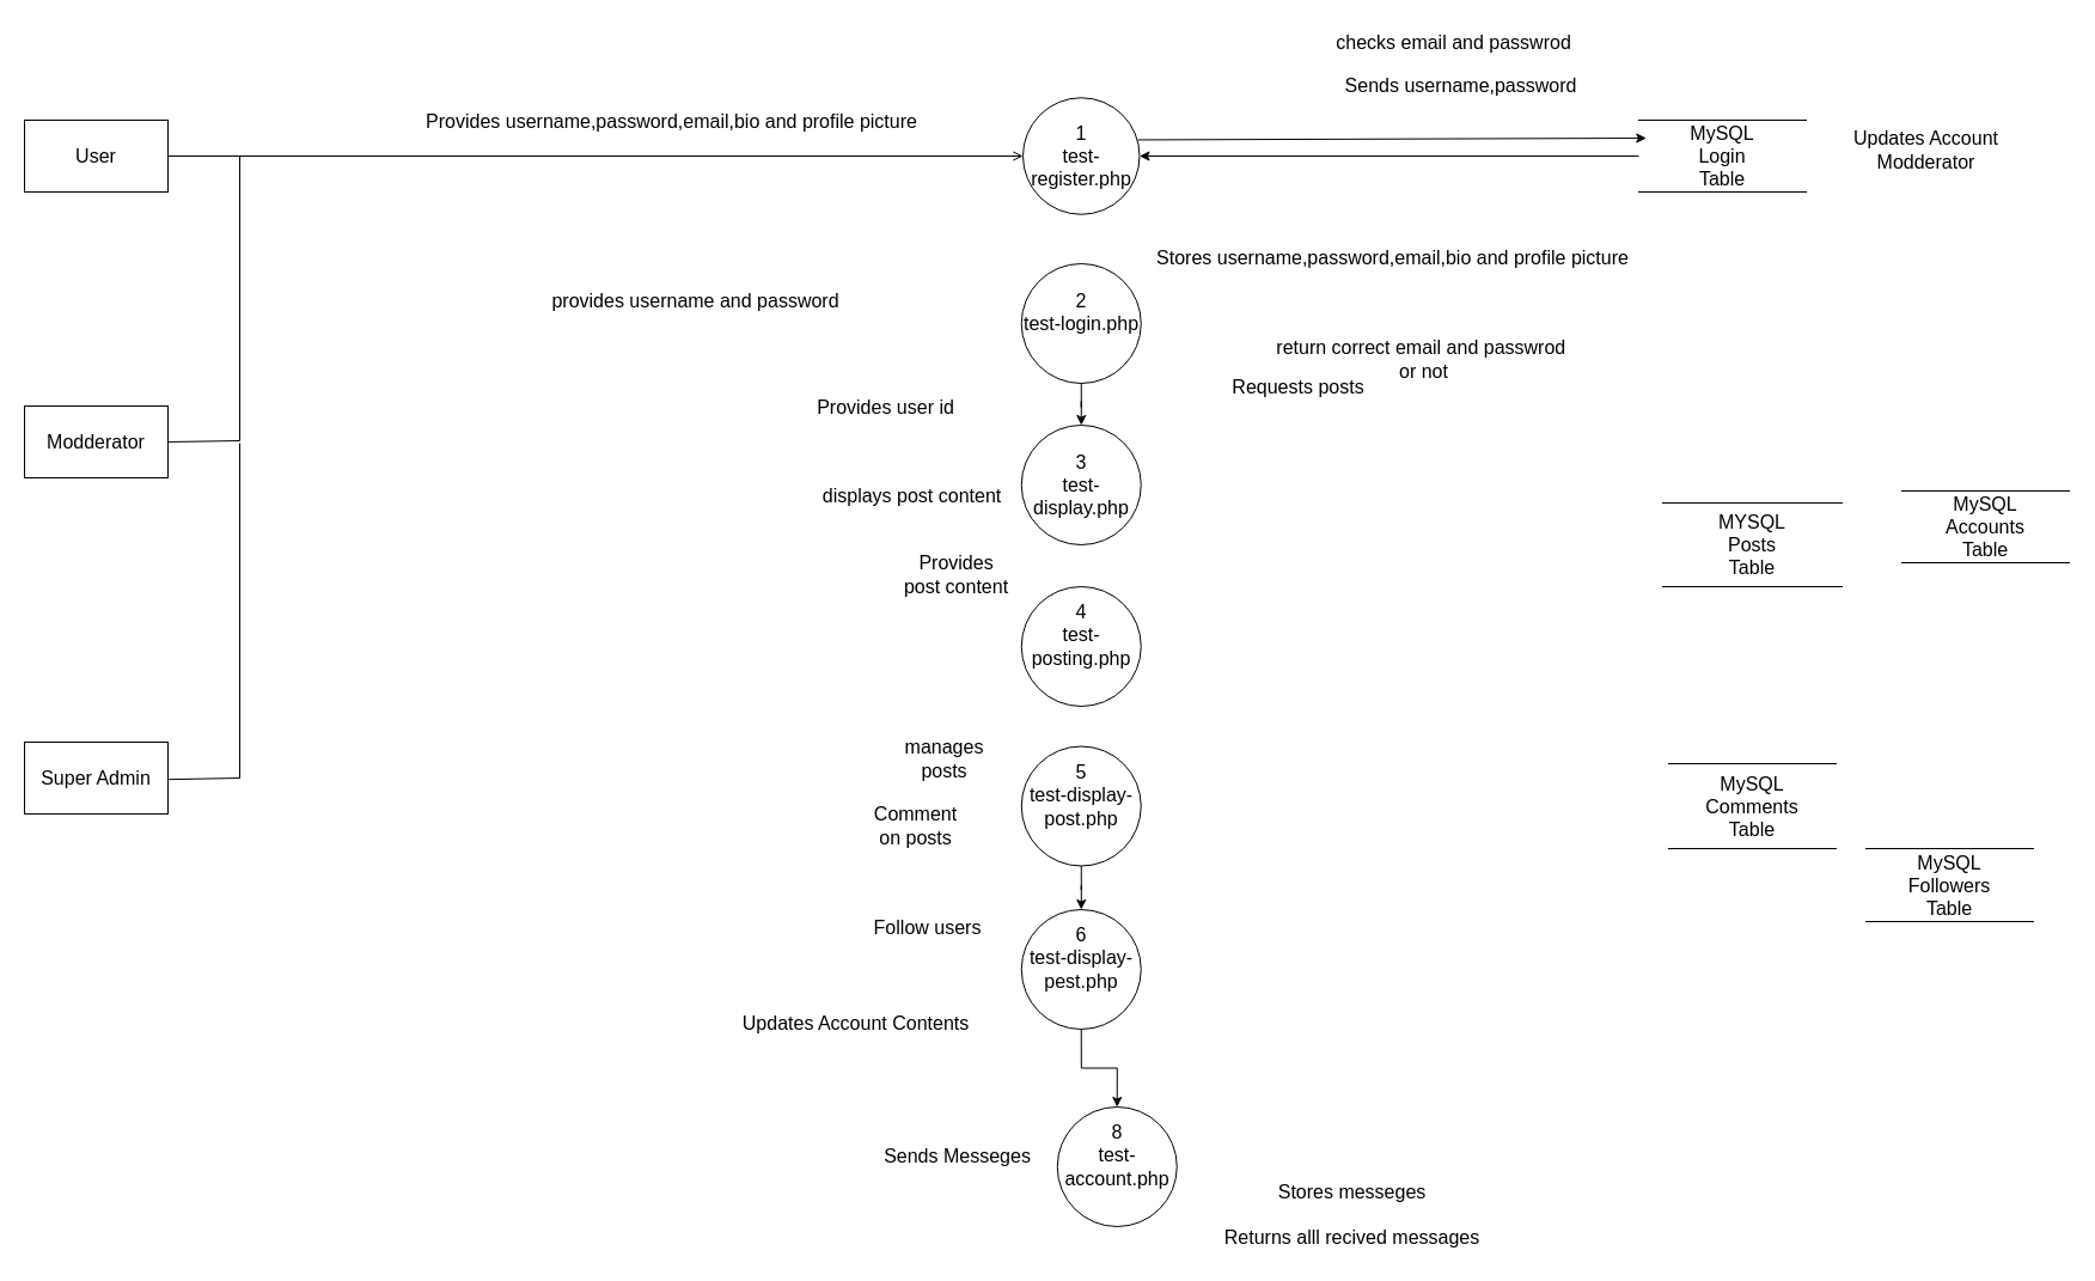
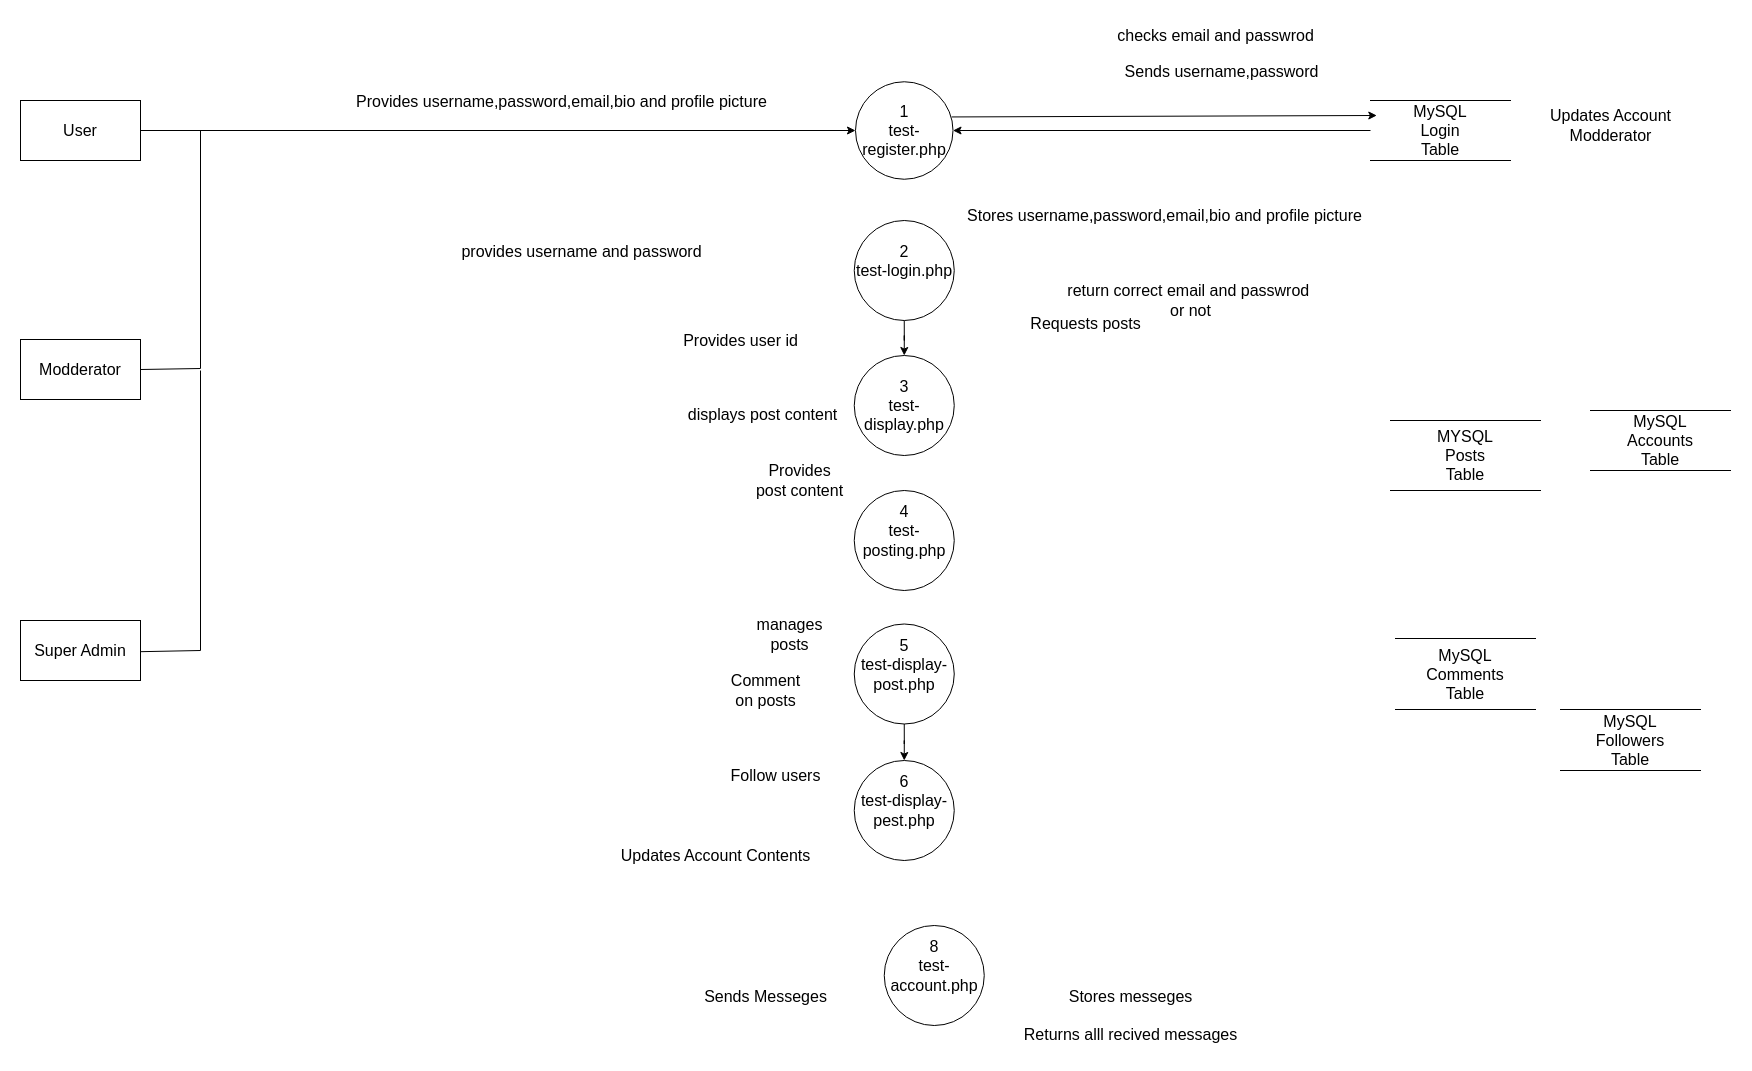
- <mxCell id="38" value="" style="endArrow=open;html=1;rounded=0;entryX=0;entryY=0.5;entryDx=0;entryDy=0;exitX=1;exitY=0.5;exitDx=0;exitDy=0;" edge="1" parent="1" source="2" target="3"><mxGeometry width="50" height="50" relative="1" as="geometry"><mxPoint x="170" y="121" as="sourcePoint" /><mxPoint x="440" y="150" as="targetPoint" /></mxGeometry></mxCell>
+ <mxCell id="38" value="" style="endArrow=classic;html=1;rounded=0;entryX=0;entryY=0.5;entryDx=0;entryDy=0;exitX=1;exitY=0.5;exitDx=0;exitDy=0;" edge="1" parent="1" source="2" target="3"><mxGeometry width="50" height="50" relative="1" as="geometry"><mxPoint x="170" y="121" as="sourcePoint" /><mxPoint x="440" y="150" as="targetPoint" /></mxGeometry></mxCell>
- <mxCell id="7" style="edgeStyle=orthogonalEdgeStyle;rounded=0;orthogonalLoop=1;jettySize=auto;html=1;entryX=0.5;entryY=0;entryDx=0;entryDy=0;" edge="1" parent="1" source="8" target="36"><mxGeometry relative="1" as="geometry" /></mxCell>
- <mxCell id="32" value="Sends Messeges" style="text;html=1;align=center;verticalAlign=middle;resizable=0;points=[];autosize=1;strokeColor=none;fillColor=none;fontSize=16;" parent="1" vertex="1"><mxGeometry x="725" y="951" width="150" height="30" as="geometry" /></mxCell>
+ <mxCell id="32" value="Sends Messeges" style="text;html=1;align=center;verticalAlign=middle;resizable=0;points=[];autosize=1;strokeColor=none;fillColor=none;fontSize=16;" parent="1" vertex="1"><mxGeometry x="690" y="981" width="150" height="30" as="geometry" /></mxCell>
